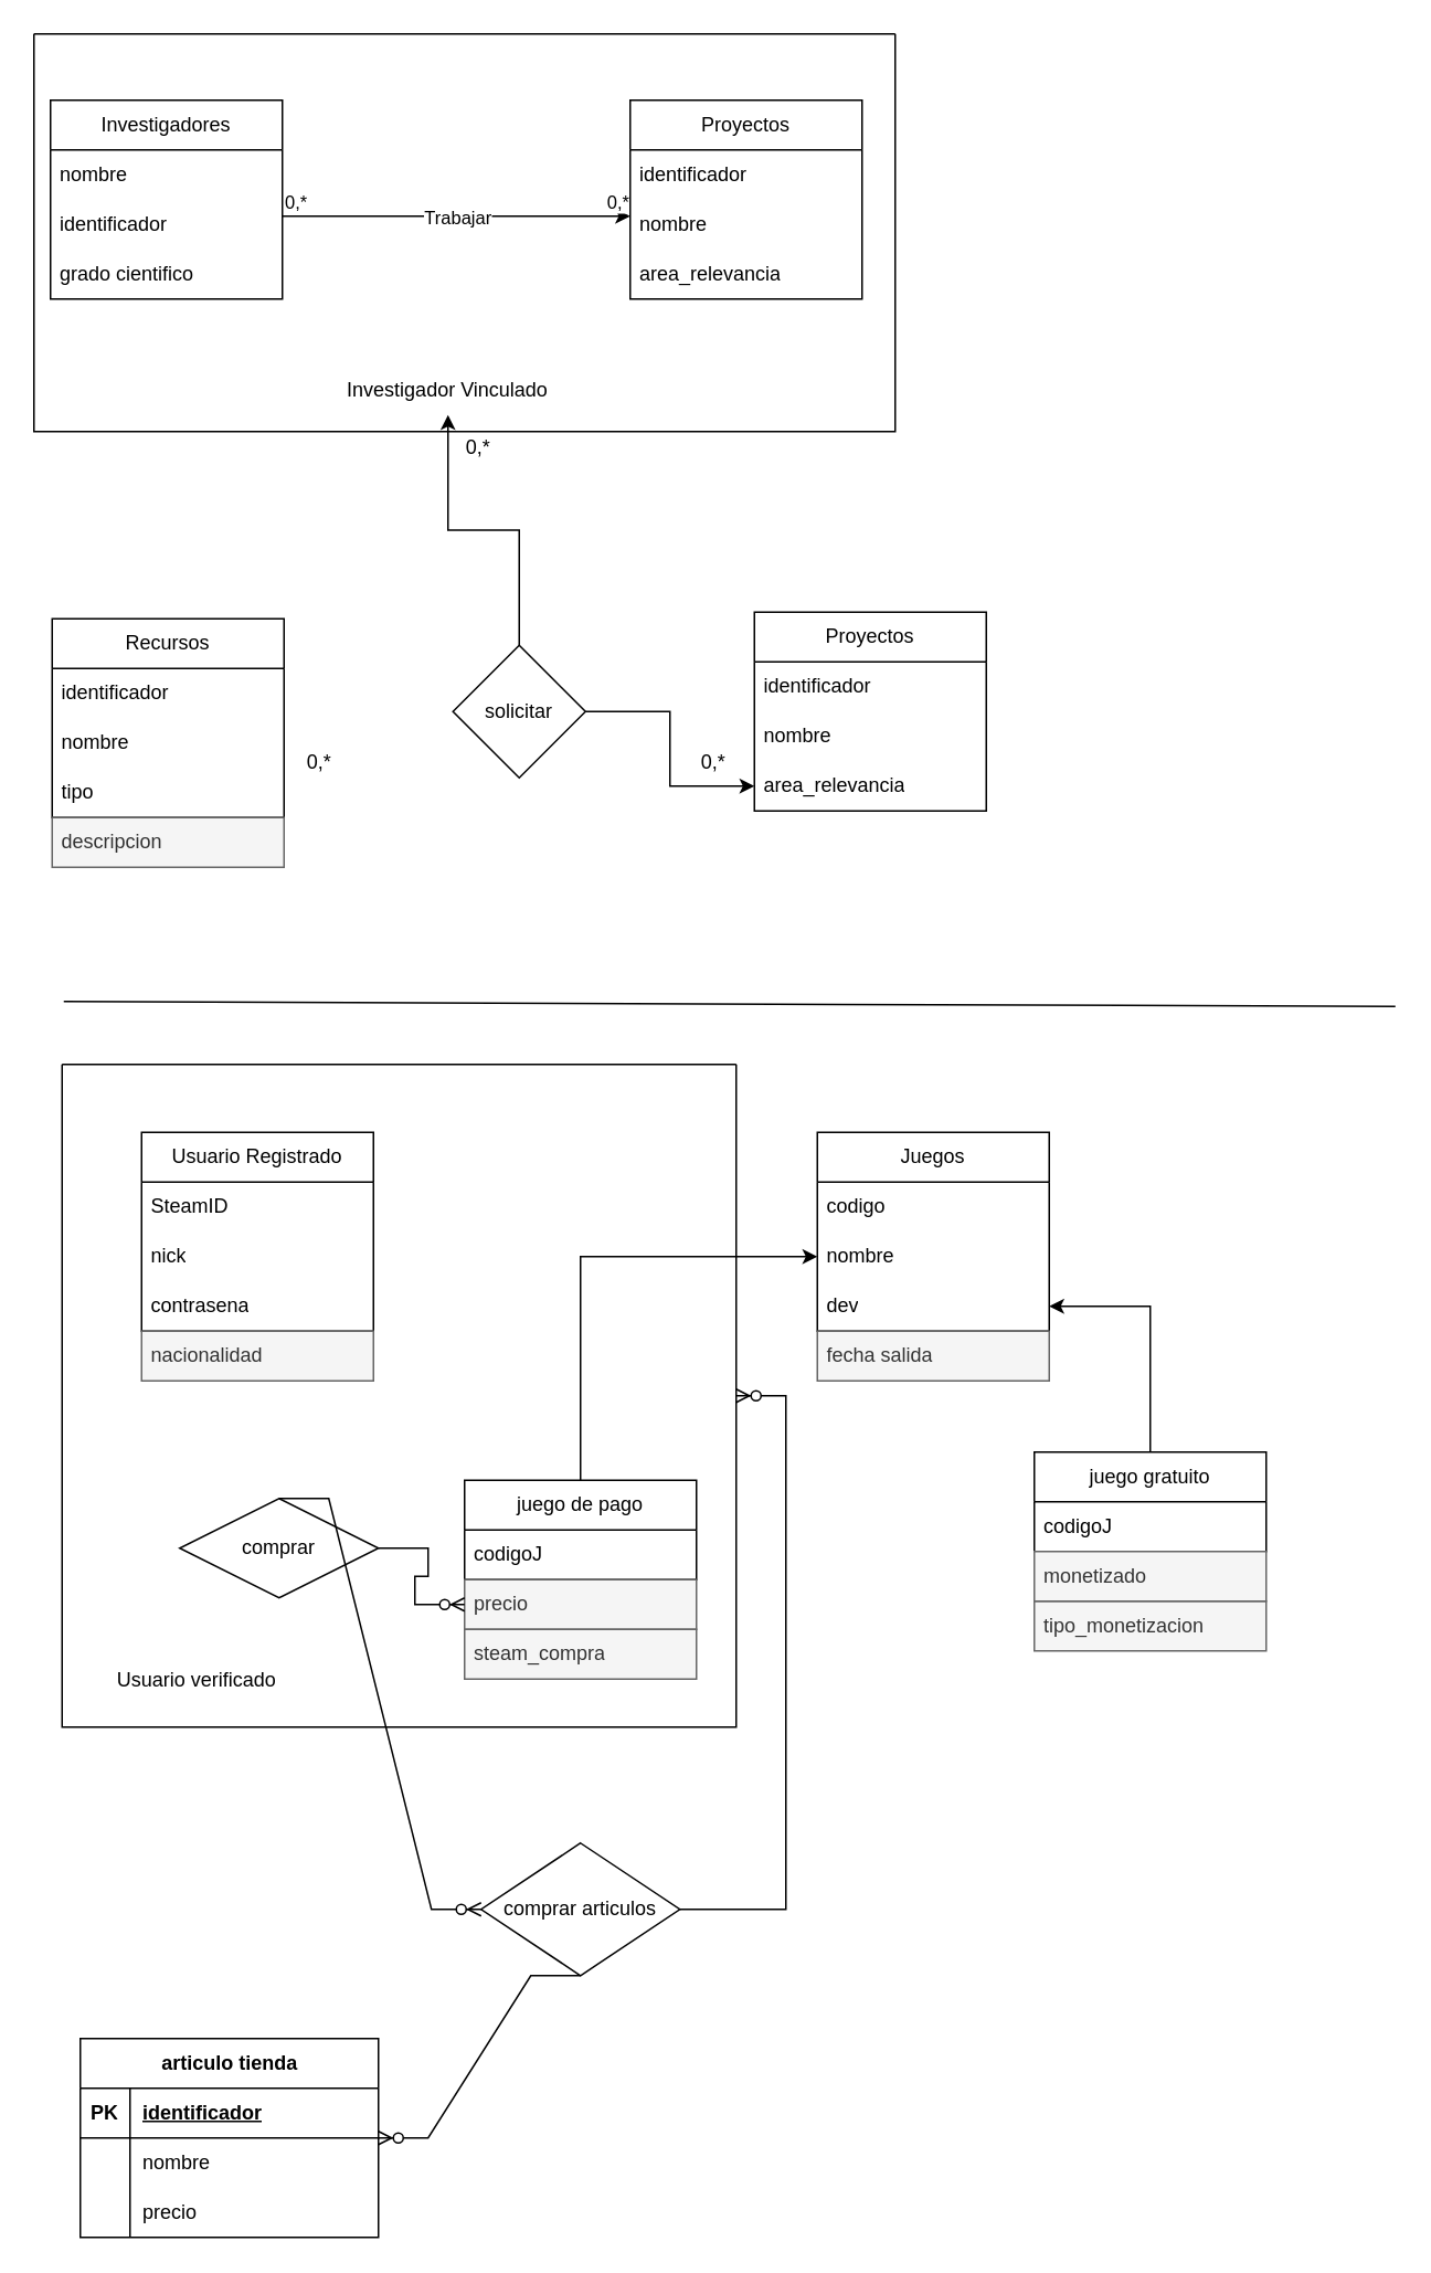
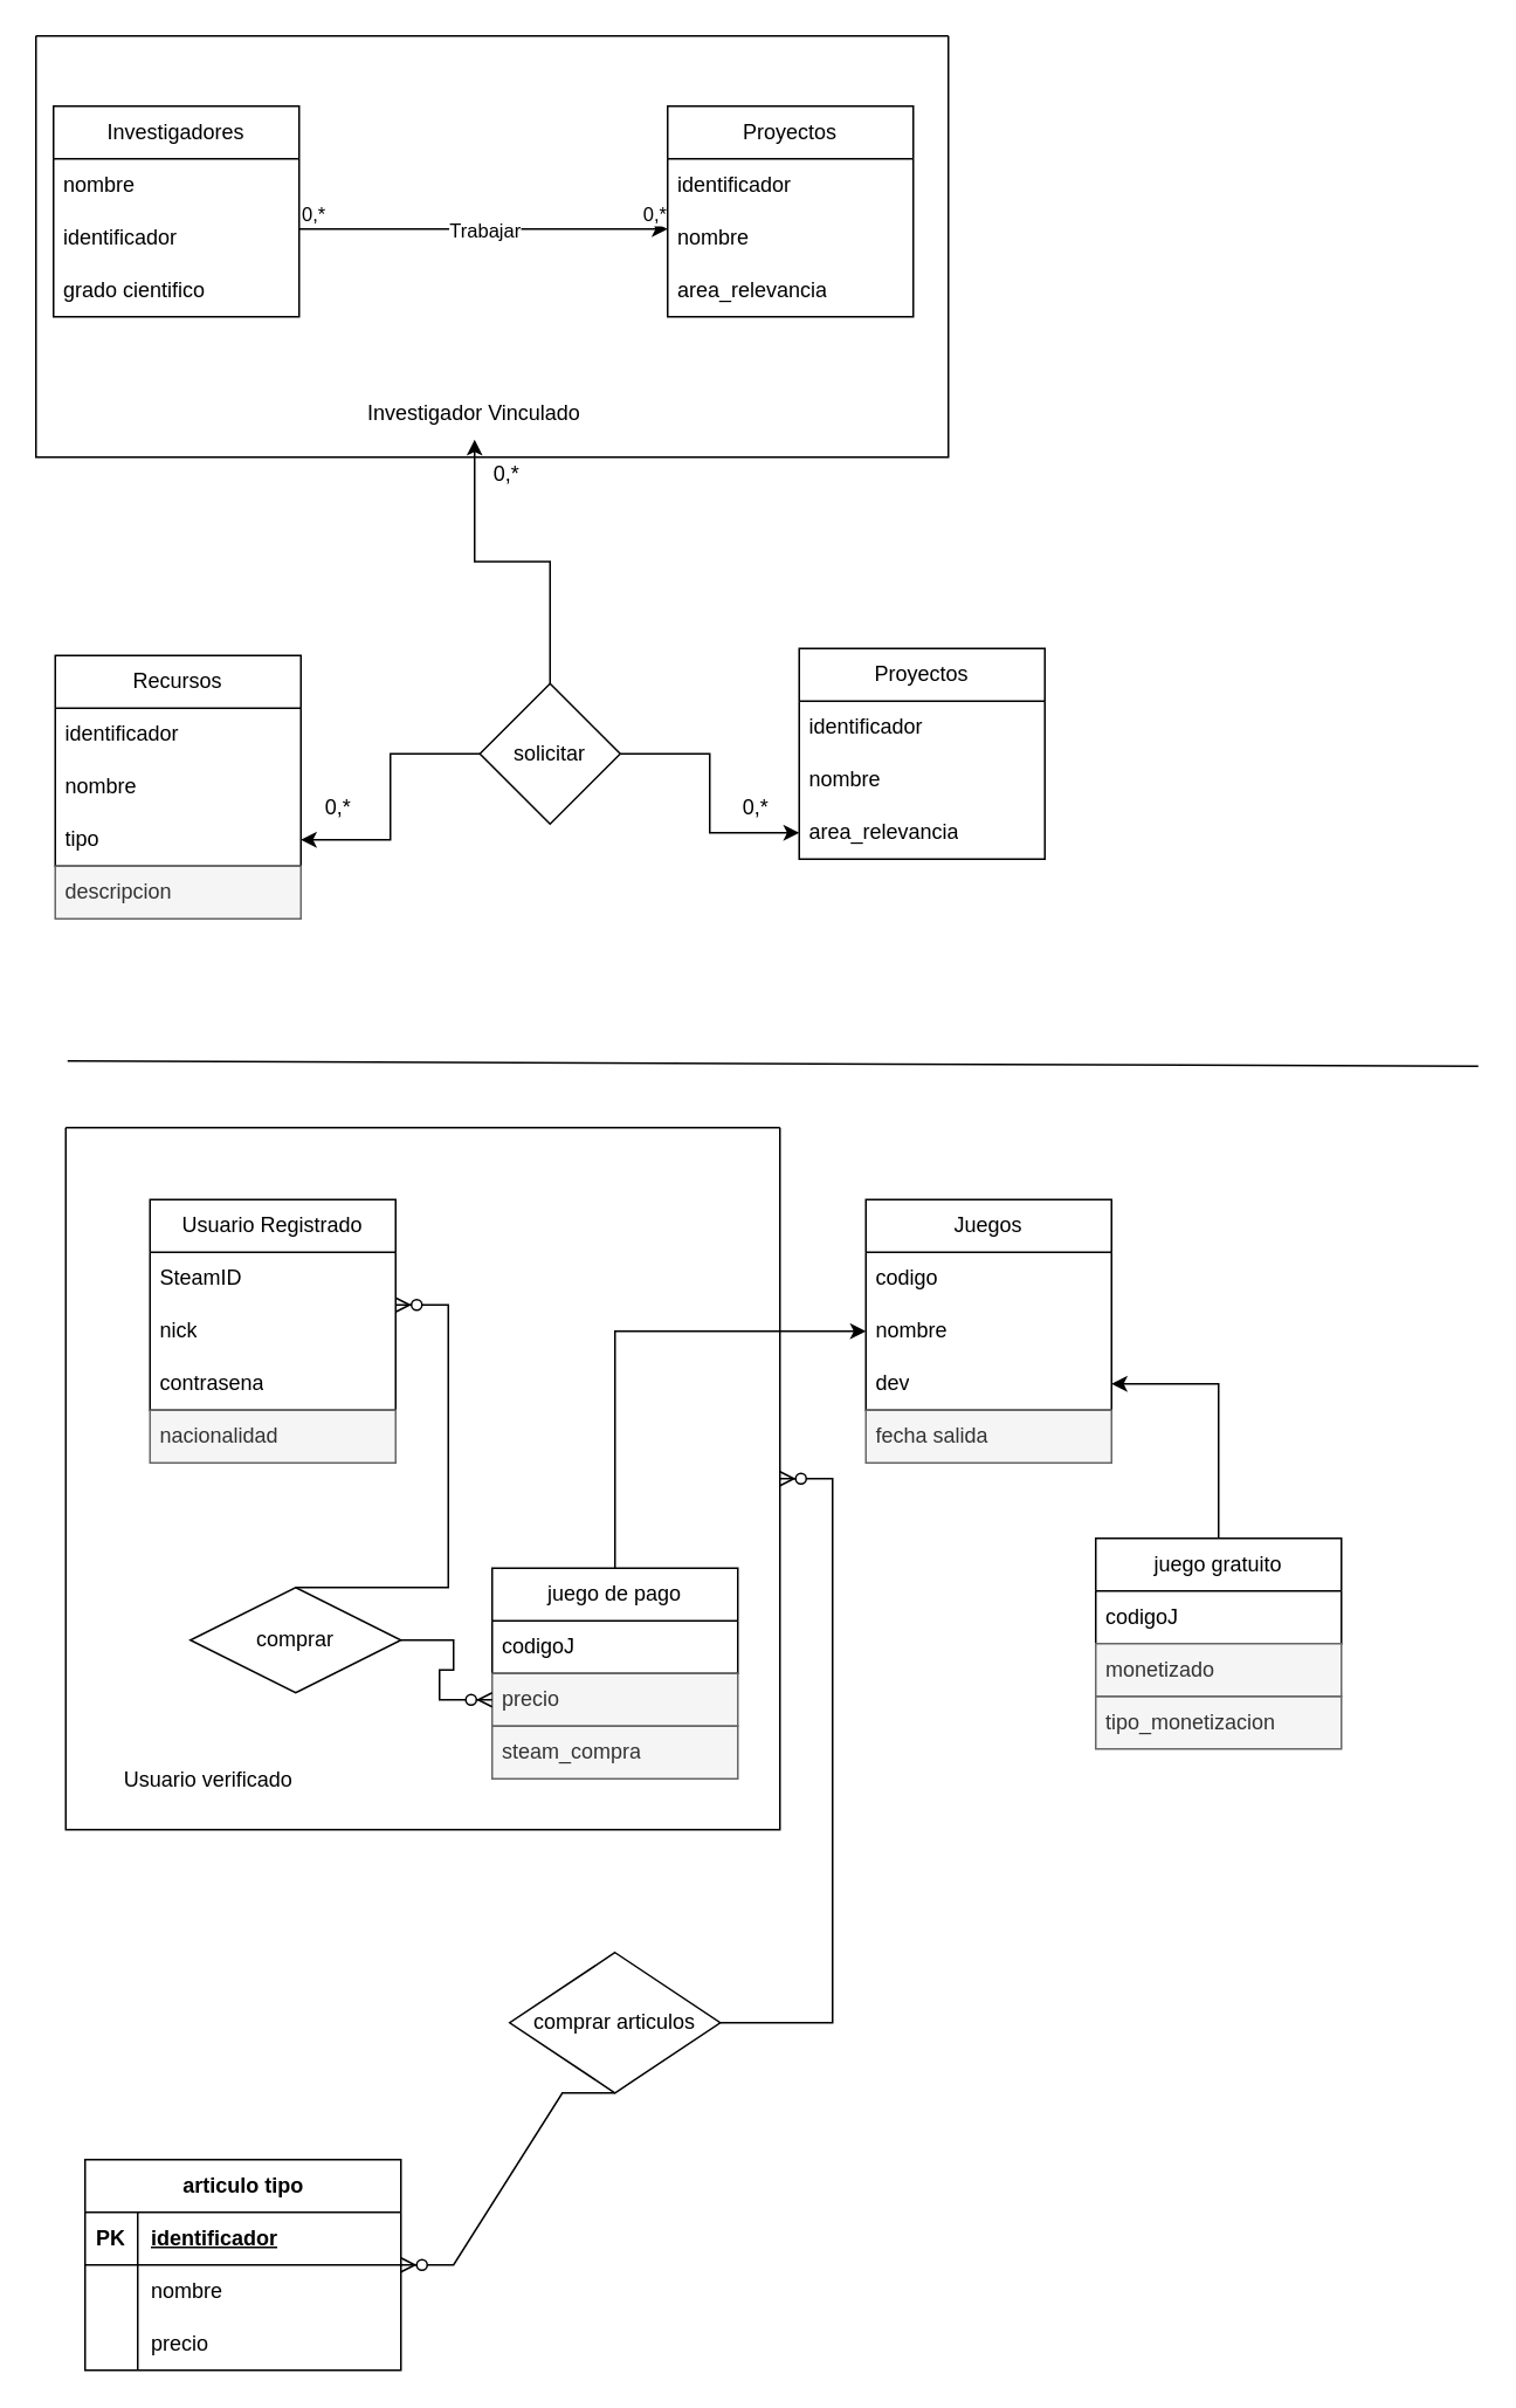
+ <mxCell id="28" value="" style="edgeStyle=orthogonalEdgeStyle;rounded=0;orthogonalLoop=1;jettySize=auto;html=1;" edge="1" parent="1" source="30" target="6"><mxGeometry relative="1" as="geometry" /></mxCell>
- <mxCell id="71" value="" style="edgeStyle=entityRelationEdgeStyle;fontSize=12;html=1;endArrow=ERzeroToMany;endFill=1;rounded=0;exitX=0.5;exitY=0;exitDx=0;exitDy=0;" edge="1" parent="1" source="69" target="74"><mxGeometry width="100" height="100" relative="1" as="geometry"><mxPoint x="165" y="925.01" as="sourcePoint" /><mxPoint x="156.06" y="855" as="targetPoint" /></mxGeometry></mxCell>
+ <mxCell id="71" value="" style="edgeStyle=entityRelationEdgeStyle;fontSize=12;html=1;endArrow=ERzeroToMany;endFill=1;rounded=0;exitX=0.5;exitY=0;exitDx=0;exitDy=0;" edge="1" parent="1" source="69" target="36"><mxGeometry width="100" height="100" relative="1" as="geometry"><mxPoint x="165" y="925.01" as="sourcePoint" /><mxPoint x="156.06" y="855" as="targetPoint" /></mxGeometry></mxCell>
- <mxCell id="59" value="articulo tienda" style="shape=table;startSize=30;container=1;collapsible=1;childLayout=tableLayout;fixedRows=1;rowLines=0;fontStyle=1;align=center;resizeLast=1;html=1;" vertex="1" parent="1"><mxGeometry x="48" y="1230" width="180" height="120" as="geometry" /></mxCell>
+ <mxCell id="59" value="articulo tipo" style="shape=table;startSize=30;container=1;collapsible=1;childLayout=tableLayout;fixedRows=1;rowLines=0;fontStyle=1;align=center;resizeLast=1;html=1;" vertex="1" parent="1"><mxGeometry x="48" y="1230" width="180" height="120" as="geometry" /></mxCell>
